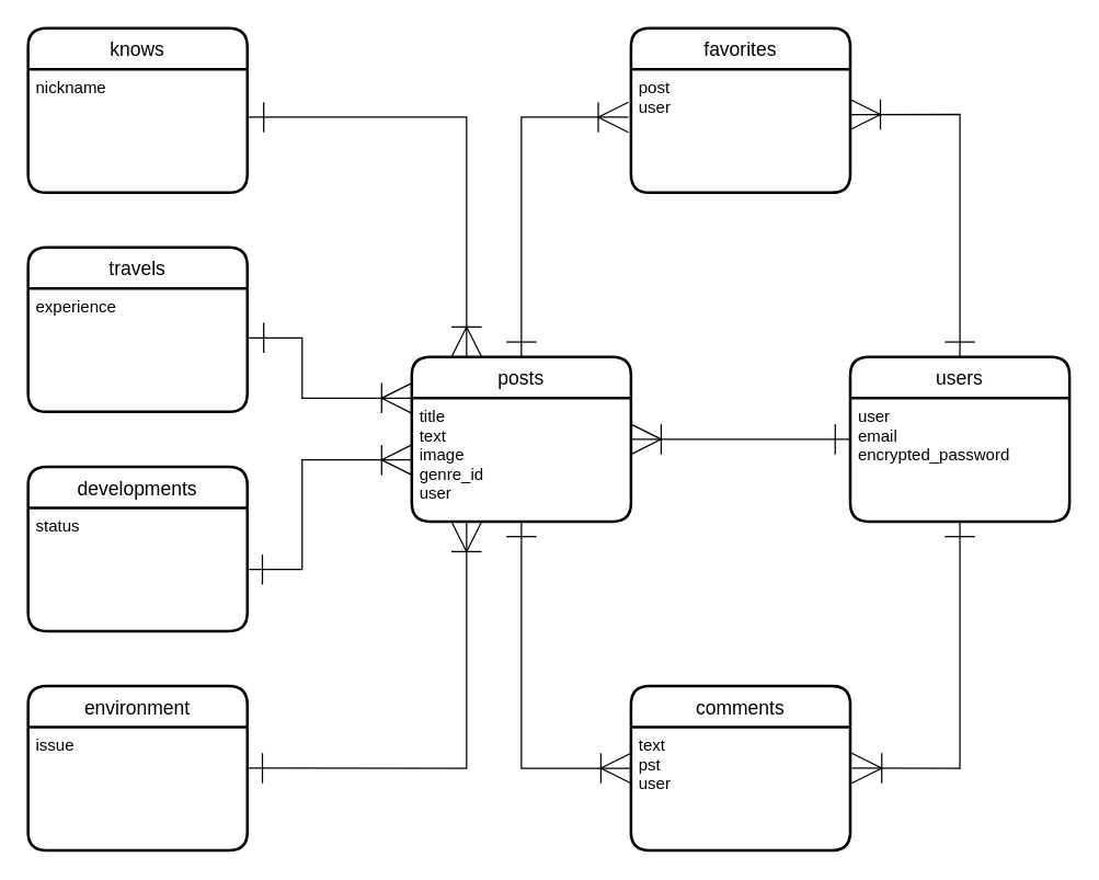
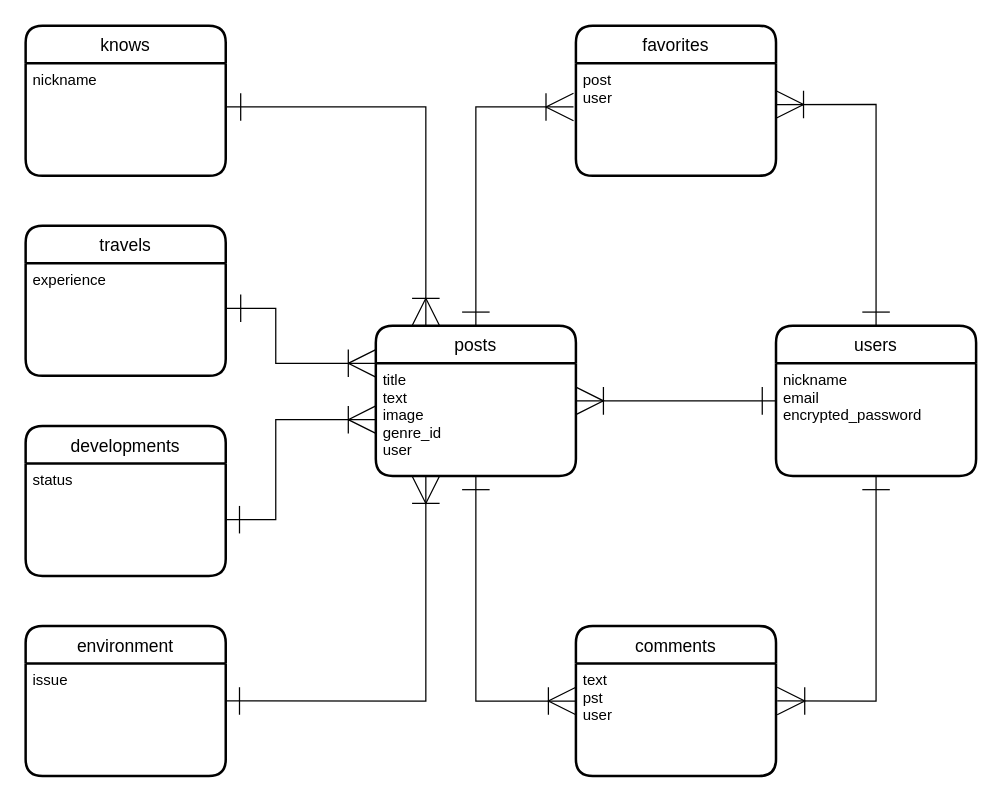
- <mxCell id="3" value="user&#10;email&#10;encrypted_password" style="align=left;strokeColor=none;fillColor=none;spacingLeft=4;fontSize=12;verticalAlign=top;resizable=0;rotatable=0;part=1;" parent="2" vertex="1"><mxGeometry y="30" width="160" height="90" as="geometry" /></mxCell>
+ <mxCell id="3" value="nickname&#10;email&#10;encrypted_password" style="align=left;strokeColor=none;fillColor=none;spacingLeft=4;fontSize=12;verticalAlign=top;resizable=0;rotatable=0;part=1;" parent="2" vertex="1"><mxGeometry y="30" width="160" height="90" as="geometry" /></mxCell>
